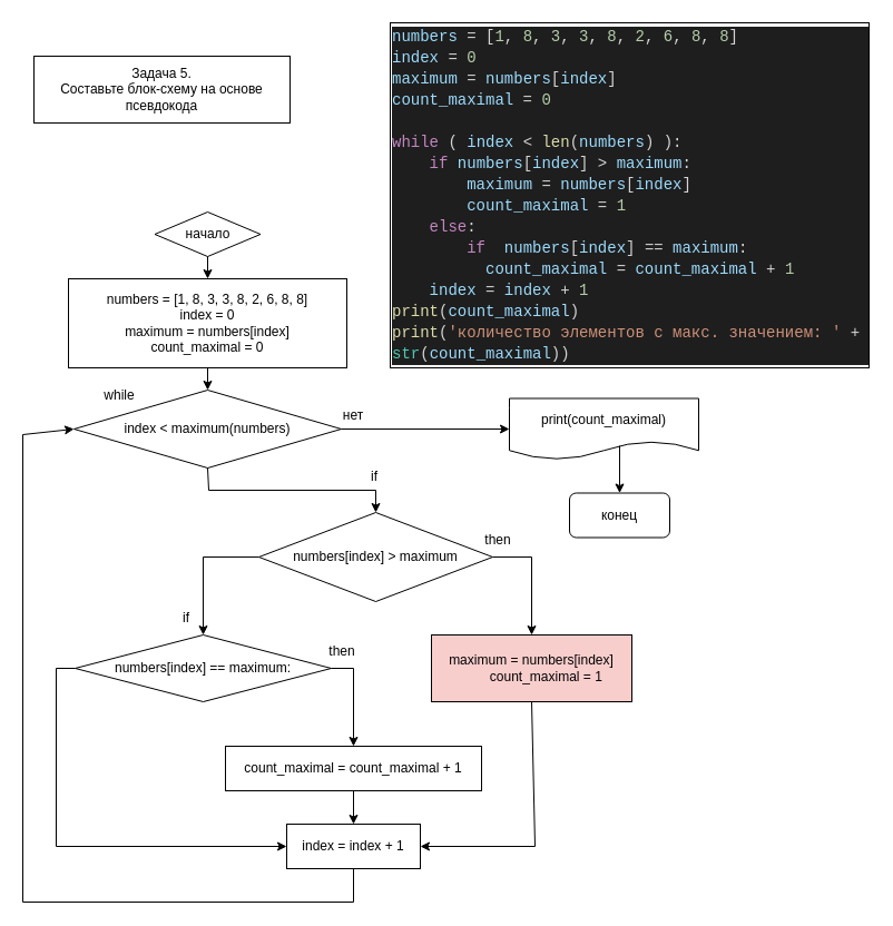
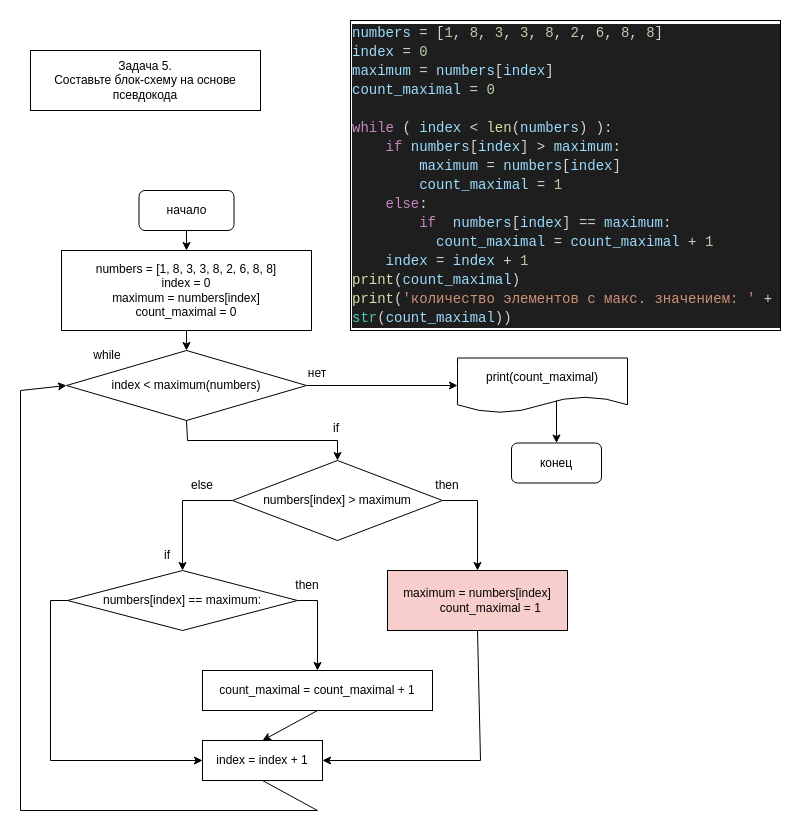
- <mxCell id="2" value="начало" style="rhombus;whiteSpace=wrap;html=1;" vertex="1" parent="1"><mxGeometry x="138.5" y="190" width="95" height="40" as="geometry" /></mxCell>
+ <mxCell id="2" value="начало" style="rounded=1;whiteSpace=wrap;html=1;" vertex="1" parent="1"><mxGeometry x="138.5" y="190" width="95" height="40" as="geometry" /></mxCell>
+ <mxCell id="18" value="else" style="text;html=1;strokeColor=none;fillColor=none;align=center;verticalAlign=middle;whiteSpace=wrap;rounded=0;" vertex="1" parent="1"><mxGeometry x="172" y="470" width="60" height="30" as="geometry" /></mxCell>
- <mxCell id="25" value="index = index + 1" style="rounded=0;whiteSpace=wrap;html=1;" vertex="1" parent="1"><mxGeometry x="257" y="740" width="120" height="40" as="geometry" /></mxCell>
+ <mxCell id="25" value="index = index + 1" style="rounded=0;whiteSpace=wrap;html=1;" vertex="1" parent="1"><mxGeometry x="202" y="740" width="120" height="40" as="geometry" /></mxCell>
